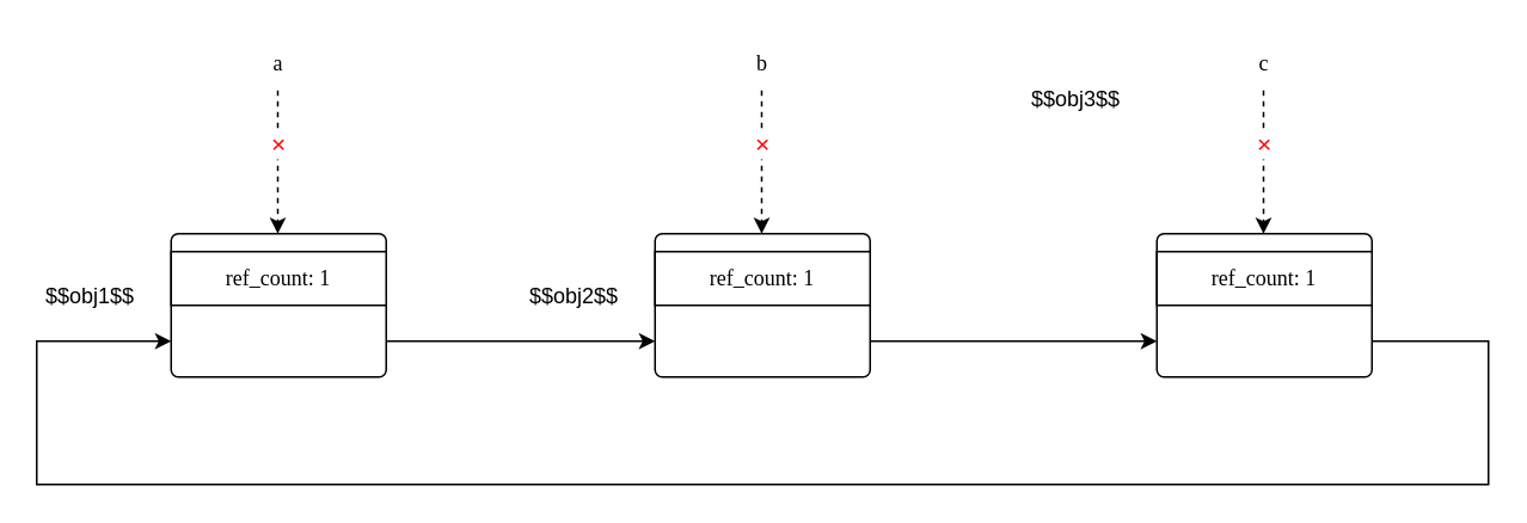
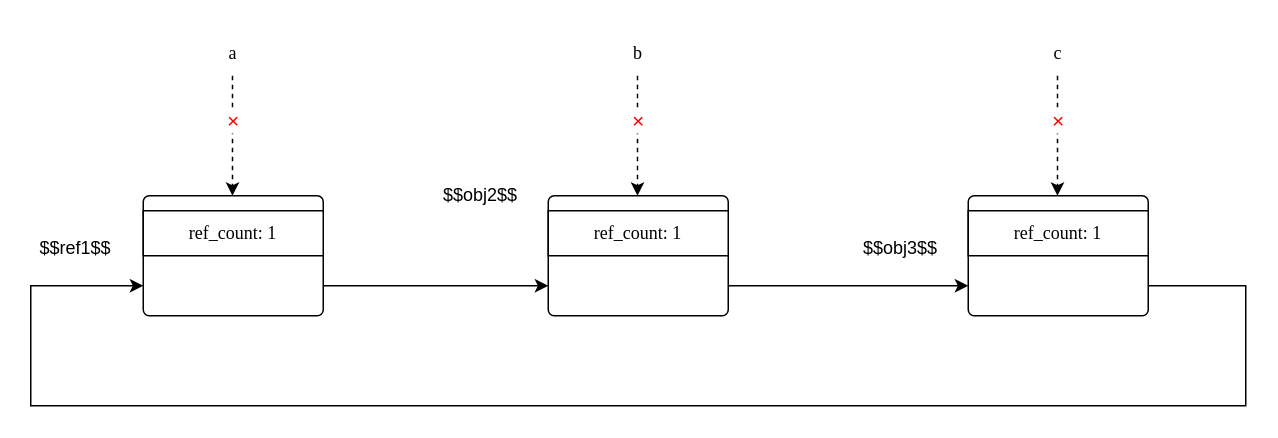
- <mxCell id="16" value="$$obj3$$" style="text;html=1;strokeColor=none;fillColor=none;align=center;verticalAlign=middle;whiteSpace=wrap;rounded=0;" vertex="1" parent="1"><mxGeometry x="570" y="40" width="60" height="30" as="geometry" /></mxCell>
+ <mxCell id="16" value="$$obj3$$" style="text;html=1;strokeColor=none;fillColor=none;align=center;verticalAlign=middle;whiteSpace=wrap;rounded=0;" vertex="1" parent="1"><mxGeometry x="570" y="150" width="60" height="30" as="geometry" /></mxCell>
- <mxCell id="6" value="$$obj1$$" style="text;html=1;strokeColor=none;fillColor=none;align=center;verticalAlign=middle;whiteSpace=wrap;rounded=0;" vertex="1" parent="1"><mxGeometry x="20" y="150" width="60" height="30" as="geometry" /></mxCell>
+ <mxCell id="6" value="$$ref1$$" style="text;html=1;strokeColor=none;fillColor=none;align=center;verticalAlign=middle;whiteSpace=wrap;rounded=0;" vertex="1" parent="1"><mxGeometry x="20" y="150" width="60" height="30" as="geometry" /></mxCell>
- <mxCell id="11" value="$$obj2$$" style="text;html=1;strokeColor=none;fillColor=none;align=center;verticalAlign=middle;whiteSpace=wrap;rounded=0;" vertex="1" parent="1"><mxGeometry x="290" y="150" width="60" height="30" as="geometry" /></mxCell>
+ <mxCell id="11" value="$$obj2$$" style="text;html=1;strokeColor=none;fillColor=none;align=center;verticalAlign=middle;whiteSpace=wrap;rounded=0;" vertex="1" parent="1"><mxGeometry x="290" y="115" width="60" height="30" as="geometry" /></mxCell>
